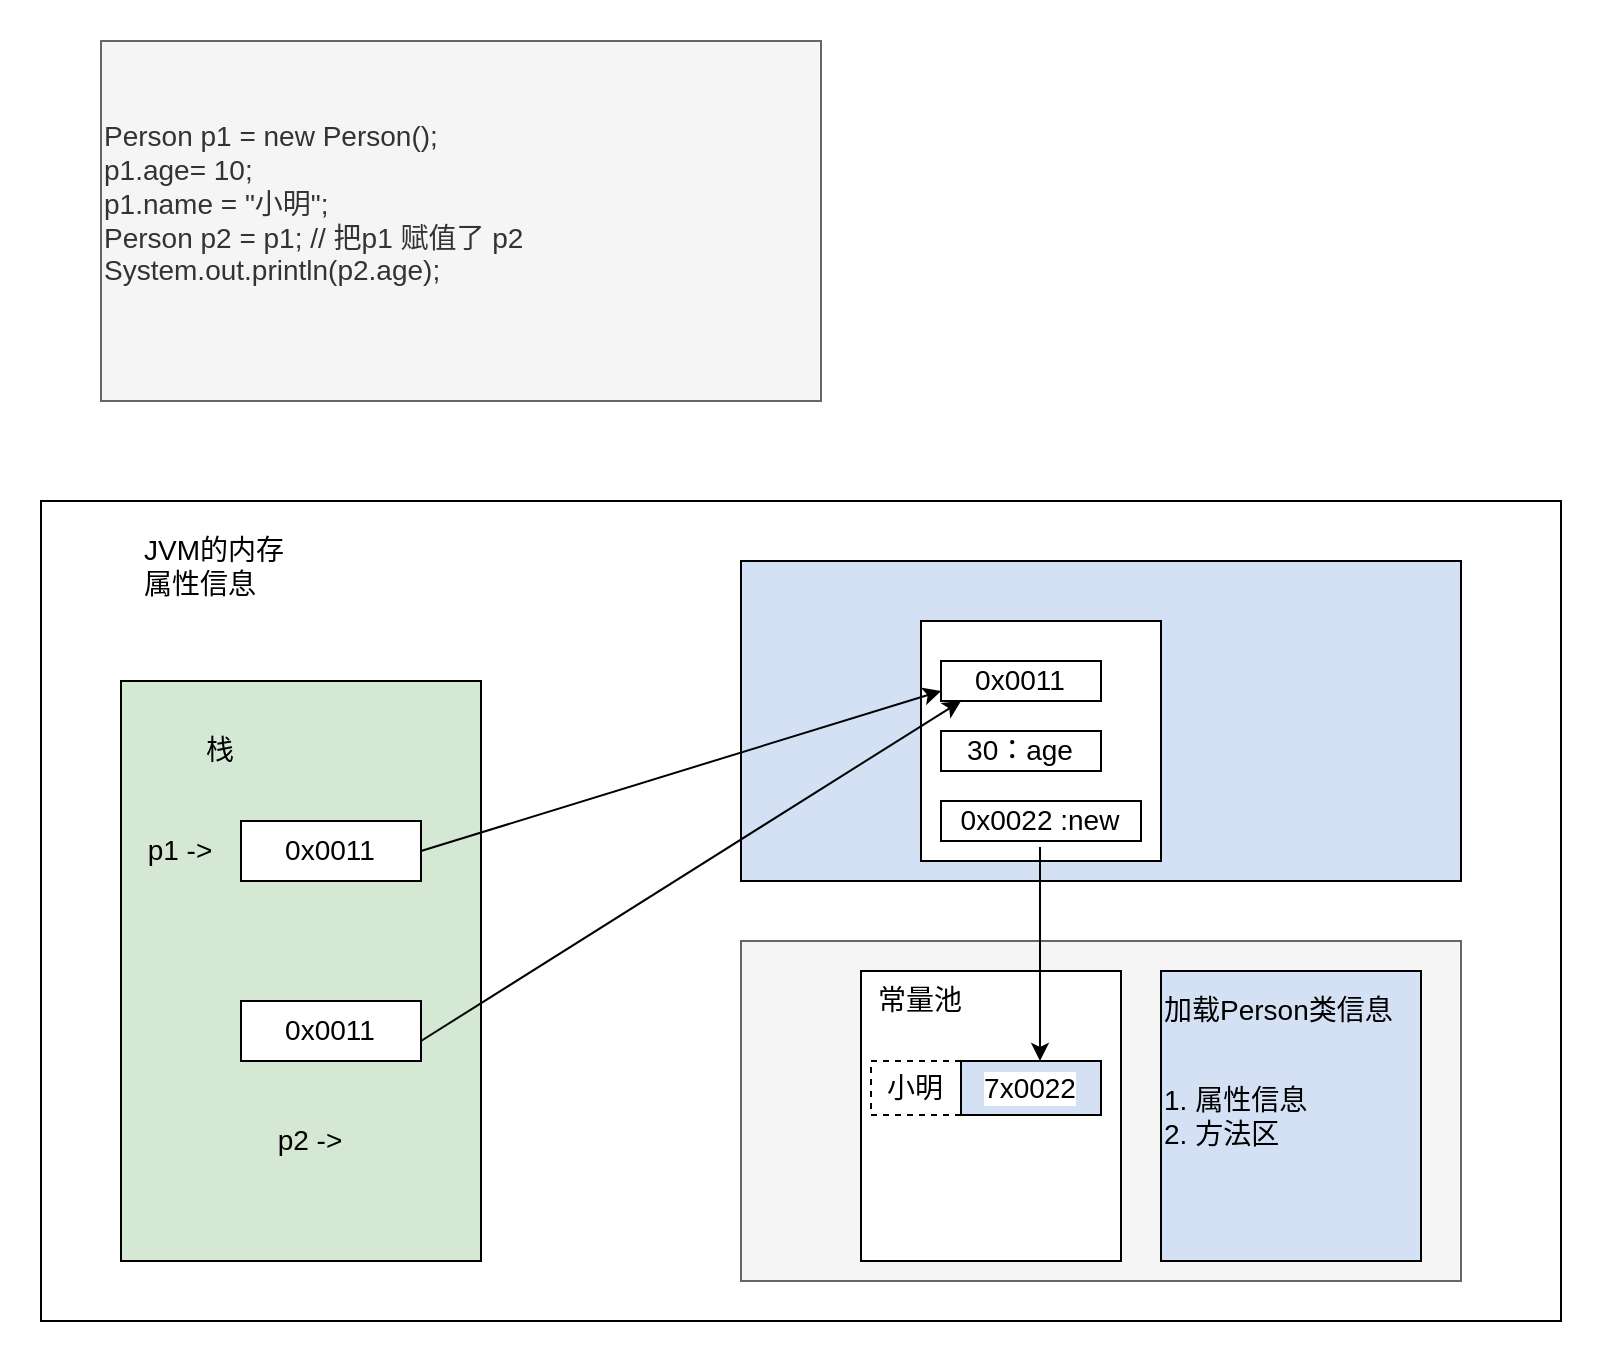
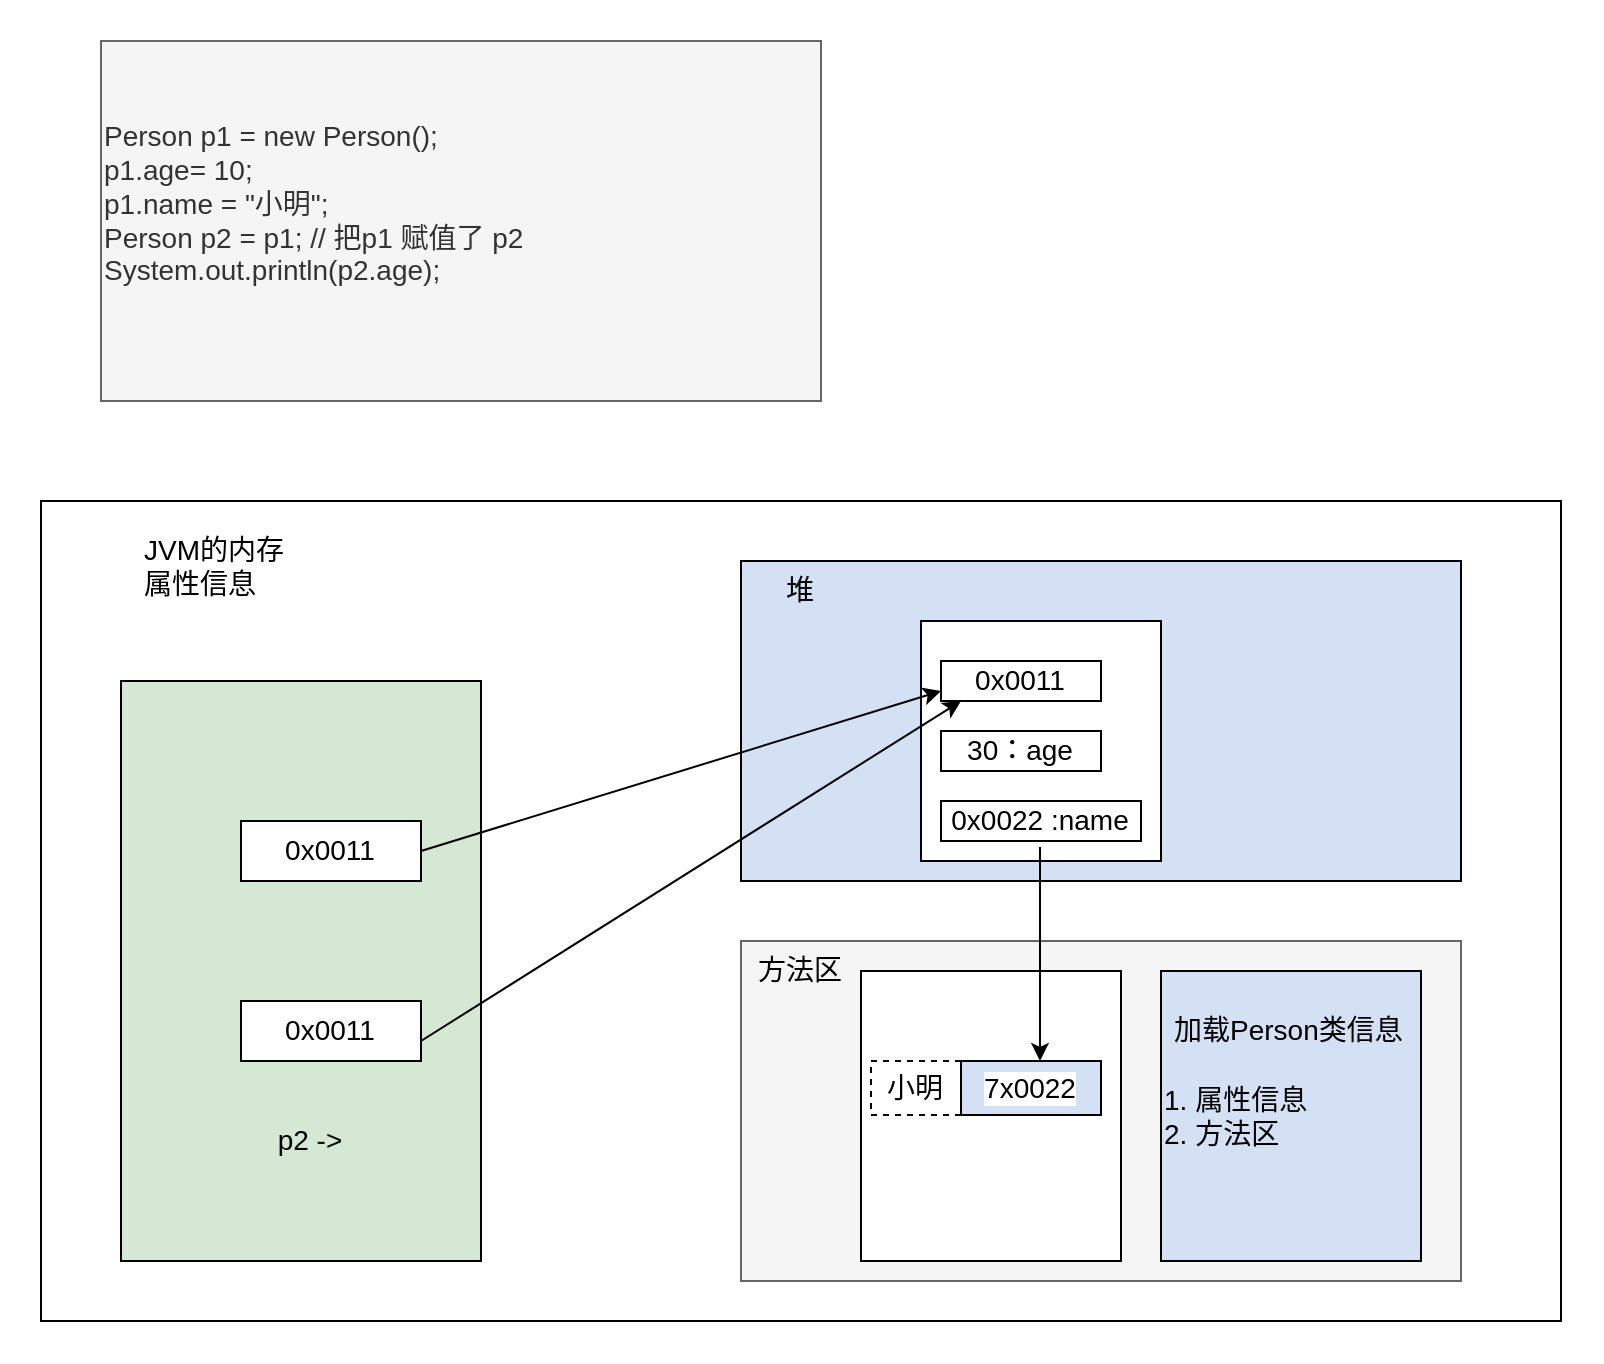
+ <mxCell id="13" value="堆" style="text;html=1;strokeColor=none;fillColor=none;align=center;verticalAlign=middle;whiteSpace=wrap;rounded=0;fontSize=14;" vertex="1" parent="1"><mxGeometry x="370" y="280" width="60" height="30" as="geometry" /></mxCell>
- <mxCell id="8" value="栈" style="text;html=1;strokeColor=none;fillColor=none;align=center;verticalAlign=middle;whiteSpace=wrap;rounded=0;fontSize=14;" vertex="1" parent="1"><mxGeometry x="80" y="360" width="60" height="30" as="geometry" /></mxCell>
- <mxCell id="19" value="0x0022 :new" style="rounded=0;whiteSpace=wrap;html=1;fontSize=14;" vertex="1" parent="1"><mxGeometry x="470" y="400" width="100" height="20" as="geometry" /></mxCell>
+ <mxCell id="19" value="0x0022 :name" style="rounded=0;whiteSpace=wrap;html=1;fontSize=14;" vertex="1" parent="1"><mxGeometry x="470" y="400" width="100" height="20" as="geometry" /></mxCell>
- <mxCell id="10" value="p1 -&amp;gt;" style="text;html=1;strokeColor=none;fillColor=none;align=center;verticalAlign=middle;whiteSpace=wrap;rounded=0;fontSize=14;" vertex="1" parent="1"><mxGeometry x="60" y="410" width="60" height="30" as="geometry" /></mxCell>
+ <mxCell id="16" value="方法区&lt;br&gt;" style="text;html=1;strokeColor=none;fillColor=none;align=center;verticalAlign=middle;whiteSpace=wrap;rounded=0;fontSize=14;" vertex="1" parent="1"><mxGeometry x="370" y="470" width="60" height="30" as="geometry" /></mxCell>
- <mxCell id="24" value="常量池" style="text;html=1;strokeColor=none;fillColor=none;align=center;verticalAlign=middle;whiteSpace=wrap;rounded=0;labelBackgroundColor=default;fontSize=14;" vertex="1" parent="1"><mxGeometry x="430" y="485" width="60" height="30" as="geometry" /></mxCell>
- <mxCell id="22" value="加载Person类信息" style="text;html=1;strokeColor=none;fillColor=none;align=left;verticalAlign=middle;whiteSpace=wrap;rounded=0;fontSize=14;" vertex="1" parent="1"><mxGeometry x="580" y="490" width="120" height="30" as="geometry" /></mxCell>
+ <mxCell id="22" value="加载Person类信息" style="text;html=1;strokeColor=none;fillColor=none;align=left;verticalAlign=middle;whiteSpace=wrap;rounded=0;fontSize=14;" vertex="1" parent="1"><mxGeometry x="585" y="500" width="120" height="30" as="geometry" /></mxCell>
